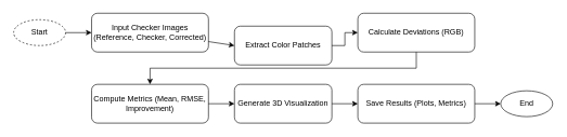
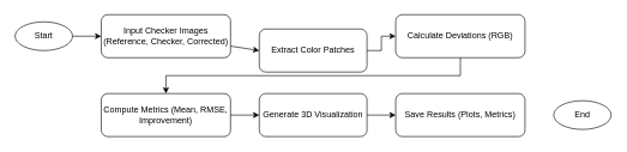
- <mxCell id="2" value="Start" style="ellipse;whiteSpace=wrap;html=1;fillColor=none;dashed=1;" parent="1" vertex="1"><mxGeometry x="20" y="30" width="80" height="40" as="geometry" /></mxCell>
+ <mxCell id="2" value="Start" style="ellipse;whiteSpace=wrap;html=1;fillColor=none;" parent="1" vertex="1"><mxGeometry x="20" y="30" width="80" height="40" as="geometry" /></mxCell>
- <mxCell id="16" style="edgeStyle=orthogonalEdgeStyle;rounded=0;html=1;" parent="1" source="9" target="10" edge="1"><mxGeometry relative="1" as="geometry" /></mxCell>
